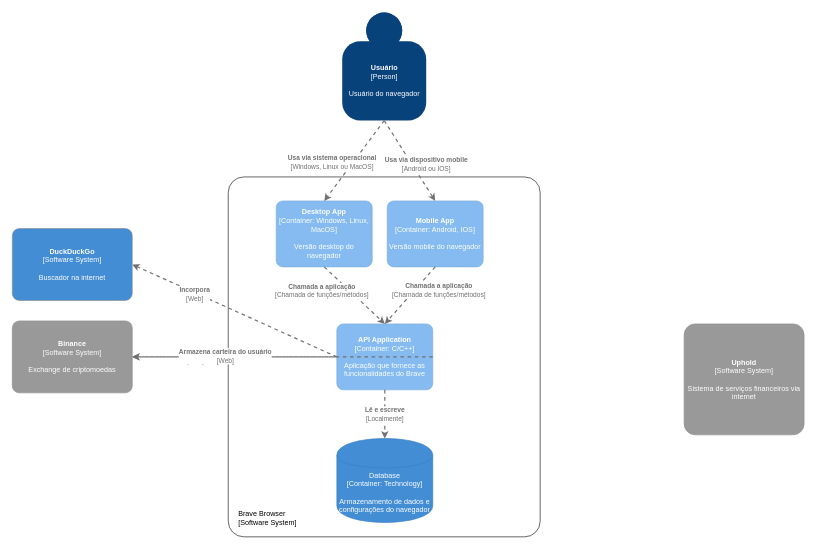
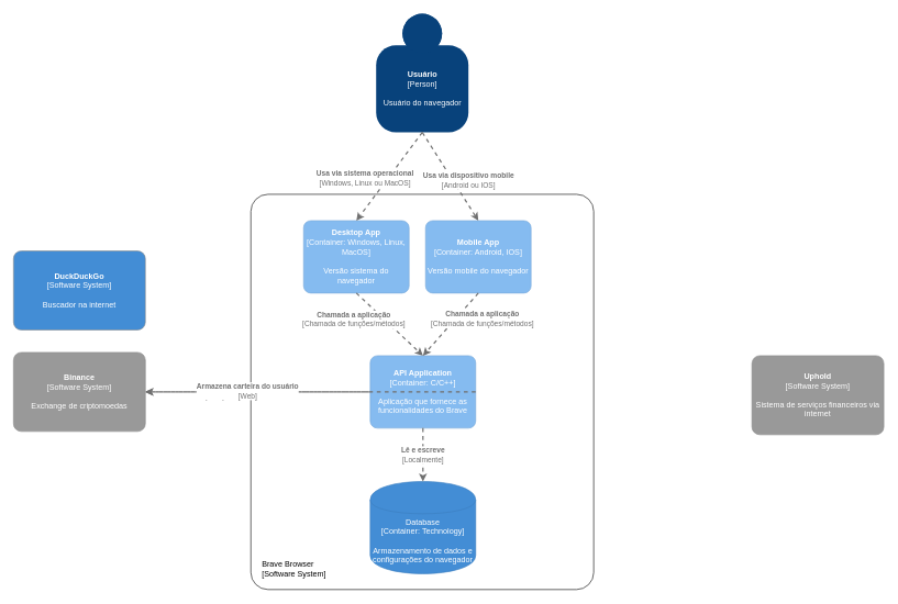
- <mxCell id="7" value="&lt;b&gt;Desktop App&lt;/b&gt;&lt;div&gt;[Container: Windows, Linux, MacOS]&lt;/div&gt;&lt;br&gt;&lt;div&gt;Versão desktop do navegador&lt;/div&gt;" style="rounded=1;whiteSpace=wrap;html=1;labelBackgroundColor=none;fillColor=#85BBF0;fontColor=#ffffff;align=center;arcSize=10;strokeColor=#78A8D8;metaEdit=1;metaData={&quot;c4Type&quot;:{&quot;editable&quot;:false}};points=[[0.25,0,0],[0.5,0,0],[0.75,0,0],[1,0.25,0],[1,0.5,0],[1,0.75,0],[0.75,1,0],[0.5,1,0],[0.25,1,0],[0,0.75,0],[0,0.5,0],[0,0.25,0]];" parent="1" vertex="1"><mxGeometry x="460" y="334" width="160" height="110.0" as="geometry" /></mxCell>
+ <mxCell id="7" value="&lt;b&gt;Desktop App&lt;/b&gt;&lt;div&gt;[Container: Windows, Linux, MacOS]&lt;/div&gt;&lt;br&gt;&lt;div&gt;Versão sistema do navegador&lt;/div&gt;" style="rounded=1;whiteSpace=wrap;html=1;labelBackgroundColor=none;fillColor=#85BBF0;fontColor=#ffffff;align=center;arcSize=10;strokeColor=#78A8D8;metaEdit=1;metaData={&quot;c4Type&quot;:{&quot;editable&quot;:false}};points=[[0.25,0,0],[0.5,0,0],[0.75,0,0],[1,0.25,0],[1,0.5,0],[1,0.75,0],[0.75,1,0],[0.5,1,0],[0.25,1,0],[0,0.75,0],[0,0.5,0],[0,0.25,0]];" parent="1" vertex="1"><mxGeometry x="460" y="334" width="160" height="110.0" as="geometry" /></mxCell>
- <mxCell id="17" value="&lt;div style=&quot;text-align: left&quot;&gt;&lt;div style=&quot;text-align: center&quot;&gt;&lt;b&gt;Incorpora&lt;/b&gt;&lt;/div&gt;&lt;div style=&quot;text-align: center&quot;&gt;[Web]&lt;/div&gt;&lt;/div&gt;" style="edgeStyle=none;rounded=0;html=1;jettySize=auto;orthogonalLoop=1;strokeColor=#707070;strokeWidth=2;fontColor=#707070;jumpStyle=none;dashed=1;metaEdit=1;metaData={&quot;c4Type&quot;:{&quot;editable&quot;:false}};exitX=0;exitY=0.5;exitDx=0;exitDy=0;exitPerimeter=0;entryX=1;entryY=0.5;entryDx=0;entryDy=0;entryPerimeter=0;" parent="1" source="8" target="18" edge="1"><mxGeometry x="0.379" y="2" width="160" relative="1" as="geometry"><mxPoint x="150" y="460" as="sourcePoint" /><mxPoint x="180" y="410" as="targetPoint" /><mxPoint x="-1" as="offset" /></mxGeometry></mxCell>
- <mxCell id="4" value="&lt;b&gt;Uphold&lt;/b&gt;&lt;div&gt;[Software System]&lt;/div&gt;&lt;br&gt;&lt;div&gt;Sistema de serviços financeiros via internet&lt;/div&gt;" style="rounded=1;whiteSpace=wrap;html=1;labelBackgroundColor=none;fillColor=#999999;fontColor=#ffffff;align=center;arcSize=10;strokeColor=#8A8A8A;metaEdit=1;metaData={&quot;c4Type&quot;:{&quot;editable&quot;:false}};points=[[0.25,0,0],[0.5,0,0],[0.75,0,0],[1,0.25,0],[1,0.5,0],[1,0.75,0],[0.75,1,0],[0.5,1,0],[0.25,1,0],[0,0.75,0],[0,0.5,0],[0,0.25,0]];" parent="1" vertex="1"><mxGeometry x="1140" y="539" width="200" height="185" as="geometry" /></mxCell>
+ <mxCell id="4" value="&lt;b&gt;Uphold&lt;/b&gt;&lt;div&gt;[Software System]&lt;/div&gt;&lt;br&gt;&lt;div&gt;Sistema de serviços financeiros via internet&lt;/div&gt;" style="rounded=1;whiteSpace=wrap;html=1;labelBackgroundColor=none;fillColor=#999999;fontColor=#ffffff;align=center;arcSize=10;strokeColor=#8A8A8A;metaEdit=1;metaData={&quot;c4Type&quot;:{&quot;editable&quot;:false}};points=[[0.25,0,0],[0.5,0,0],[0.75,0,0],[1,0.25,0],[1,0.5,0],[1,0.75,0],[0.75,1,0],[0.5,1,0],[0.25,1,0],[0,0.75,0],[0,0.5,0],[0,0.25,0]];" parent="1" vertex="1"><mxGeometry x="1140" y="539" width="200" height="120" as="geometry" /></mxCell>
